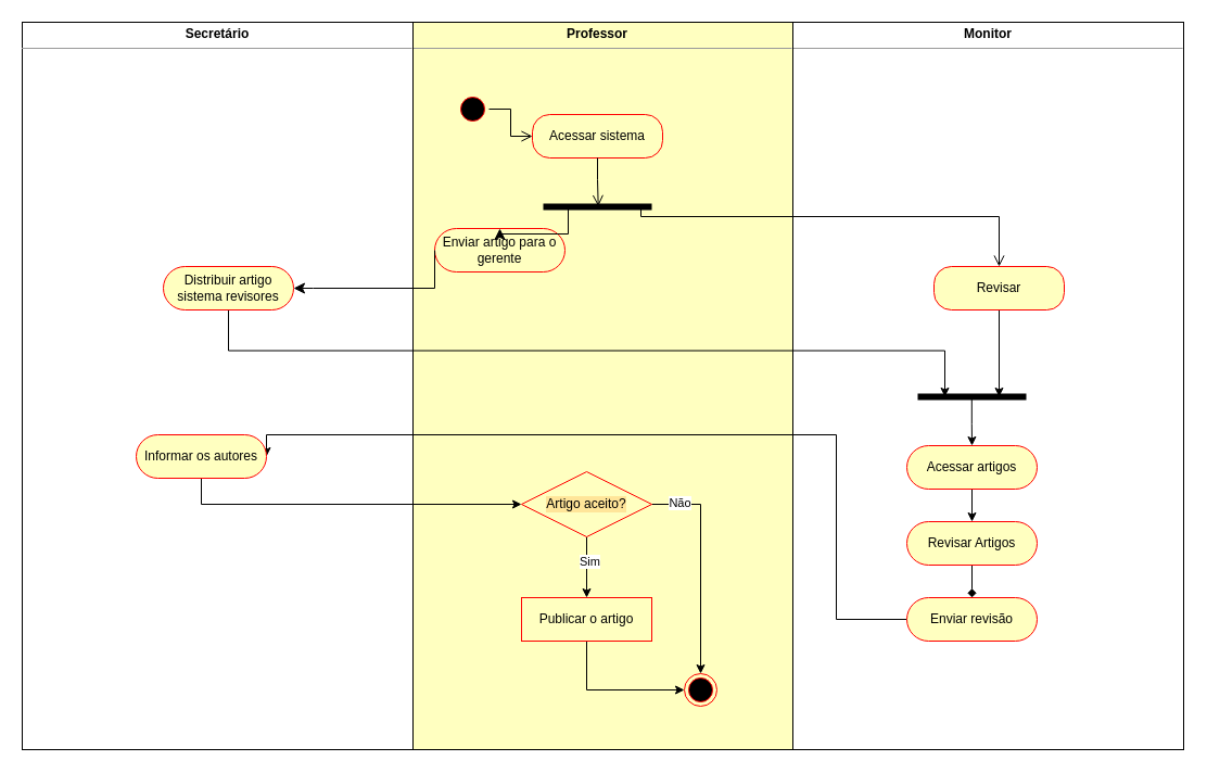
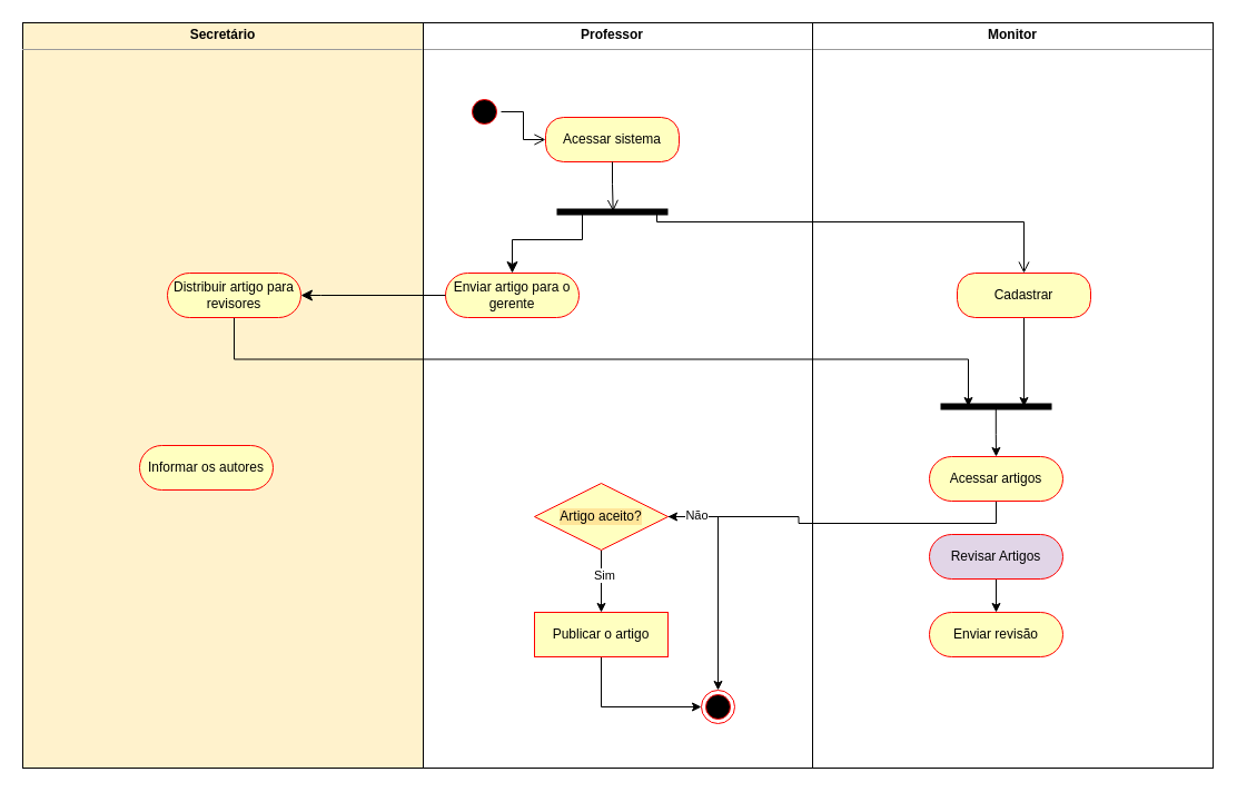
- <mxCell id="9" value="Enviar artigo para o gerente" style="rounded=1;whiteSpace=wrap;html=1;arcSize=50;fontColor=#000000;fillColor=#ffffc0;strokeColor=#ff0000;" vertex="1" parent="1"><mxGeometry x="400" y="210" width="120" height="40" as="geometry" /></mxCell>
+ <mxCell id="9" value="Enviar artigo para o gerente" style="rounded=1;whiteSpace=wrap;html=1;arcSize=50;fontColor=#000000;fillColor=#ffffc0;strokeColor=#ff0000;" vertex="1" parent="1"><mxGeometry x="400" y="245" width="120" height="40" as="geometry" /></mxCell>
- <mxCell id="16" value="Distribuir artigo sistema revisores" style="rounded=1;whiteSpace=wrap;html=1;arcSize=50;fontColor=#000000;fillColor=#ffffc0;strokeColor=#ff0000;" vertex="1" parent="1"><mxGeometry x="150" y="245" width="120" height="40" as="geometry" /></mxCell>
+ <mxCell id="16" value="Distribuir artigo para revisores" style="rounded=1;whiteSpace=wrap;html=1;arcSize=50;fontColor=#000000;fillColor=#ffffc0;strokeColor=#ff0000;" vertex="1" parent="1"><mxGeometry x="150" y="245" width="120" height="40" as="geometry" /></mxCell>
- <mxCell id="11" value="Revisar" style="rounded=1;whiteSpace=wrap;html=1;arcSize=40;fontColor=#000000;fillColor=#ffffc0;strokeColor=#ff0000;" vertex="1" parent="1"><mxGeometry x="860" y="245" width="120" height="40" as="geometry" /></mxCell>
+ <mxCell id="11" value="Cadastrar" style="rounded=1;whiteSpace=wrap;html=1;arcSize=40;fontColor=#000000;fillColor=#ffffc0;strokeColor=#ff0000;" vertex="1" parent="1"><mxGeometry x="860" y="245" width="120" height="40" as="geometry" /></mxCell>
- <mxCell id="14" value="&lt;p style=&quot;margin: 0px ; margin-top: 4px ; text-align: center&quot;&gt;&lt;b&gt;Secretário&lt;/b&gt;&lt;/p&gt;&lt;hr size=&quot;1&quot;&gt;&lt;p style=&quot;margin: 0px ; margin-left: 4px&quot;&gt;&lt;br&gt;&lt;/p&gt;" style="verticalAlign=top;align=left;overflow=fill;fontSize=12;fontFamily=Helvetica;html=1;" vertex="1" parent="1"><mxGeometry x="20" y="20" width="360" height="670" as="geometry" /></mxCell>
+ <mxCell id="14" value="&lt;p style=&quot;margin: 0px ; margin-top: 4px ; text-align: center&quot;&gt;&lt;b&gt;Secretário&lt;/b&gt;&lt;/p&gt;&lt;hr size=&quot;1&quot;&gt;&lt;p style=&quot;margin: 0px ; margin-left: 4px&quot;&gt;&lt;br&gt;&lt;/p&gt;" style="verticalAlign=top;align=left;overflow=fill;fontSize=12;fontFamily=Helvetica;html=1;fillColor=#fff2cc;" vertex="1" parent="1"><mxGeometry x="20" y="20" width="360" height="670" as="geometry" /></mxCell>
- <mxCell id="3" value="&lt;p style=&quot;margin: 0px ; margin-top: 4px ; text-align: center&quot;&gt;&lt;b&gt;Professor&lt;/b&gt;&lt;/p&gt;&lt;hr size=&quot;1&quot;&gt;&lt;p style=&quot;margin: 0px ; margin-left: 4px&quot;&gt;&lt;br&gt;&lt;/p&gt;" style="verticalAlign=top;align=left;overflow=fill;fontSize=12;fontFamily=Helvetica;html=1;fillColor=#ffffc0;" vertex="1" parent="1"><mxGeometry x="370" y="20" width="360" height="670" as="geometry" /></mxCell>
+ <mxCell id="3" value="&lt;p style=&quot;margin: 0px ; margin-top: 4px ; text-align: center&quot;&gt;&lt;b&gt;Professor&lt;/b&gt;&lt;/p&gt;&lt;hr size=&quot;1&quot;&gt;&lt;p style=&quot;margin: 0px ; margin-left: 4px&quot;&gt;&lt;br&gt;&lt;/p&gt;" style="verticalAlign=top;align=left;overflow=fill;fontSize=12;fontFamily=Helvetica;html=1;" vertex="1" parent="1"><mxGeometry x="370" y="20" width="360" height="670" as="geometry" /></mxCell>
- <mxCell id="24" value="" style="edgeStyle=orthogonalEdgeStyle;rounded=0;orthogonalLoop=1;jettySize=auto;html=1;endArrow=classic;endFill=1;strokeColor=#000000;entryX=1;entryY=0.5;entryDx=0;entryDy=0;" edge="1" parent="1" source="25" target="27"><mxGeometry relative="1" as="geometry"><Array as="points"><mxPoint x="770" y="570" /><mxPoint x="770" y="400" /></Array></mxGeometry></mxCell>
- <mxCell id="26" style="edgeStyle=orthogonalEdgeStyle;rounded=0;orthogonalLoop=1;jettySize=auto;html=1;exitX=0.5;exitY=1;exitDx=0;exitDy=0;entryX=0;entryY=0.5;entryDx=0;entryDy=0;endArrow=classic;endFill=1;strokeColor=#000000;" edge="1" parent="1" source="27" target="32"><mxGeometry relative="1" as="geometry" /></mxCell>
- <mxCell id="18" style="edgeStyle=orthogonalEdgeStyle;rounded=0;orthogonalLoop=1;jettySize=auto;html=1;exitX=0.5;exitY=1;exitDx=0;exitDy=0;entryX=0.5;entryY=0;entryDx=0;entryDy=0;strokeColor=#000000;" edge="1" parent="1" source="19" target="23"><mxGeometry relative="1" as="geometry" /></mxCell>
+ <mxCell id="18" style="edgeStyle=orthogonalEdgeStyle;rounded=0;orthogonalLoop=1;jettySize=auto;html=1;exitX=0.5;exitY=1;exitDx=0;exitDy=0;strokeColor=#000000;" edge="1" parent="1" source="19" target="32"><mxGeometry relative="1" as="geometry" /></mxCell>
- <mxCell id="23" value="Revisar Artigos" style="rounded=1;whiteSpace=wrap;html=1;arcSize=50;fontColor=#000000;fillColor=#ffffc0;strokeColor=#ff0000;" vertex="1" parent="1"><mxGeometry x="835" y="480" width="120" height="40" as="geometry" /></mxCell>
+ <mxCell id="23" value="Revisar Artigos" style="rounded=1;whiteSpace=wrap;html=1;arcSize=50;fontColor=#000000;fillColor=#e1d5e7;strokeColor=#ff0000;" vertex="1" parent="1"><mxGeometry x="835" y="480" width="120" height="40" as="geometry" /></mxCell>
- <mxCell id="22" style="edgeStyle=orthogonalEdgeStyle;rounded=0;orthogonalLoop=1;jettySize=auto;html=1;exitX=0.5;exitY=1;exitDx=0;exitDy=0;entryX=0.5;entryY=0;entryDx=0;entryDy=0;endArrow=diamond;endFill=1;strokeColor=#000000;" edge="1" parent="1" source="23" target="25"><mxGeometry relative="1" as="geometry" /></mxCell>
+ <mxCell id="22" style="edgeStyle=orthogonalEdgeStyle;rounded=0;orthogonalLoop=1;jettySize=auto;html=1;exitX=0.5;exitY=1;exitDx=0;exitDy=0;entryX=0.5;entryY=0;entryDx=0;entryDy=0;endArrow=classic;endFill=1;strokeColor=#000000;" edge="1" parent="1" source="23" target="25"><mxGeometry relative="1" as="geometry" /></mxCell>
